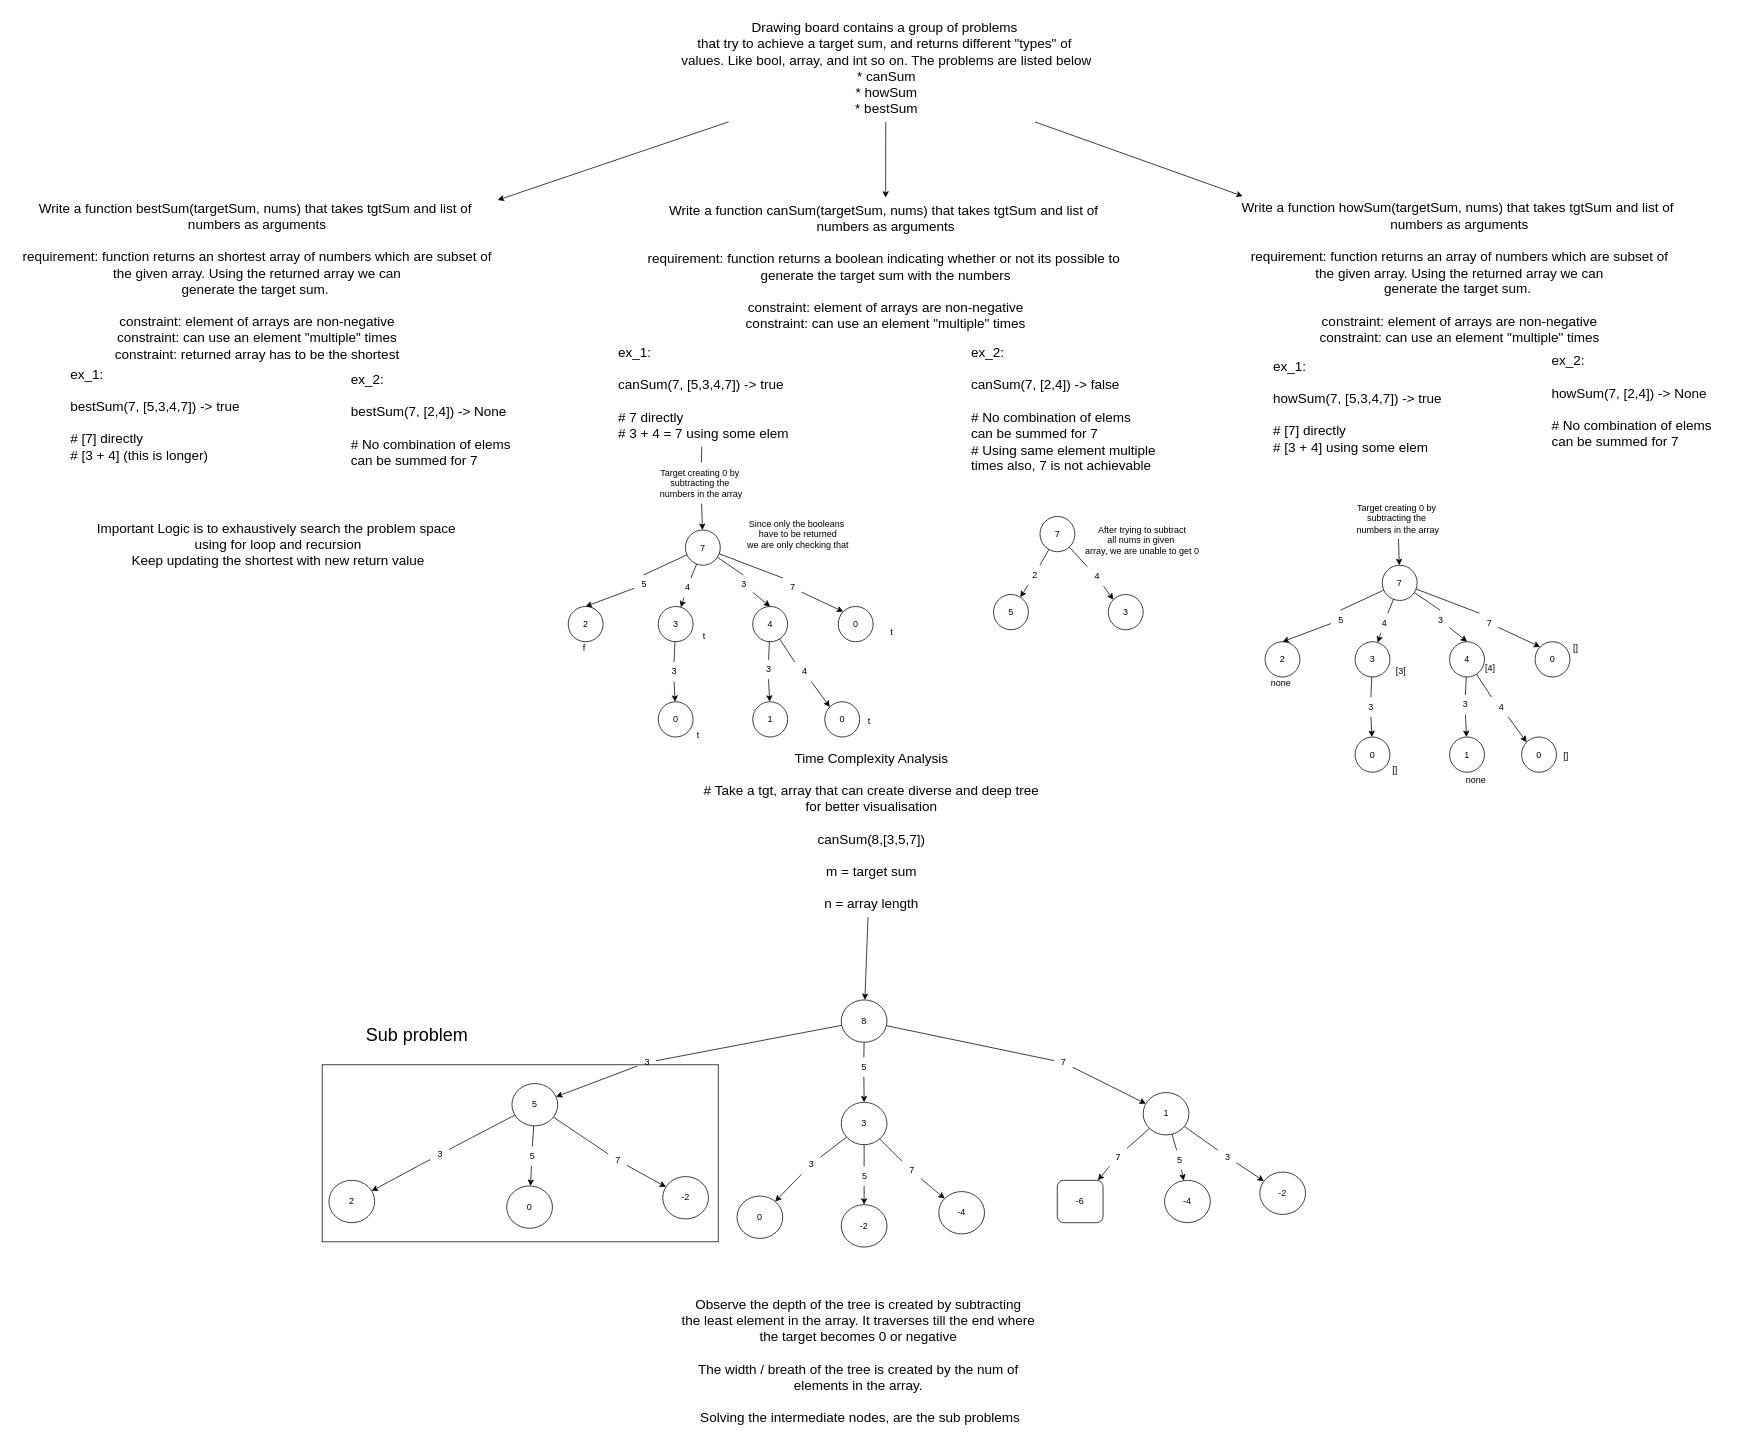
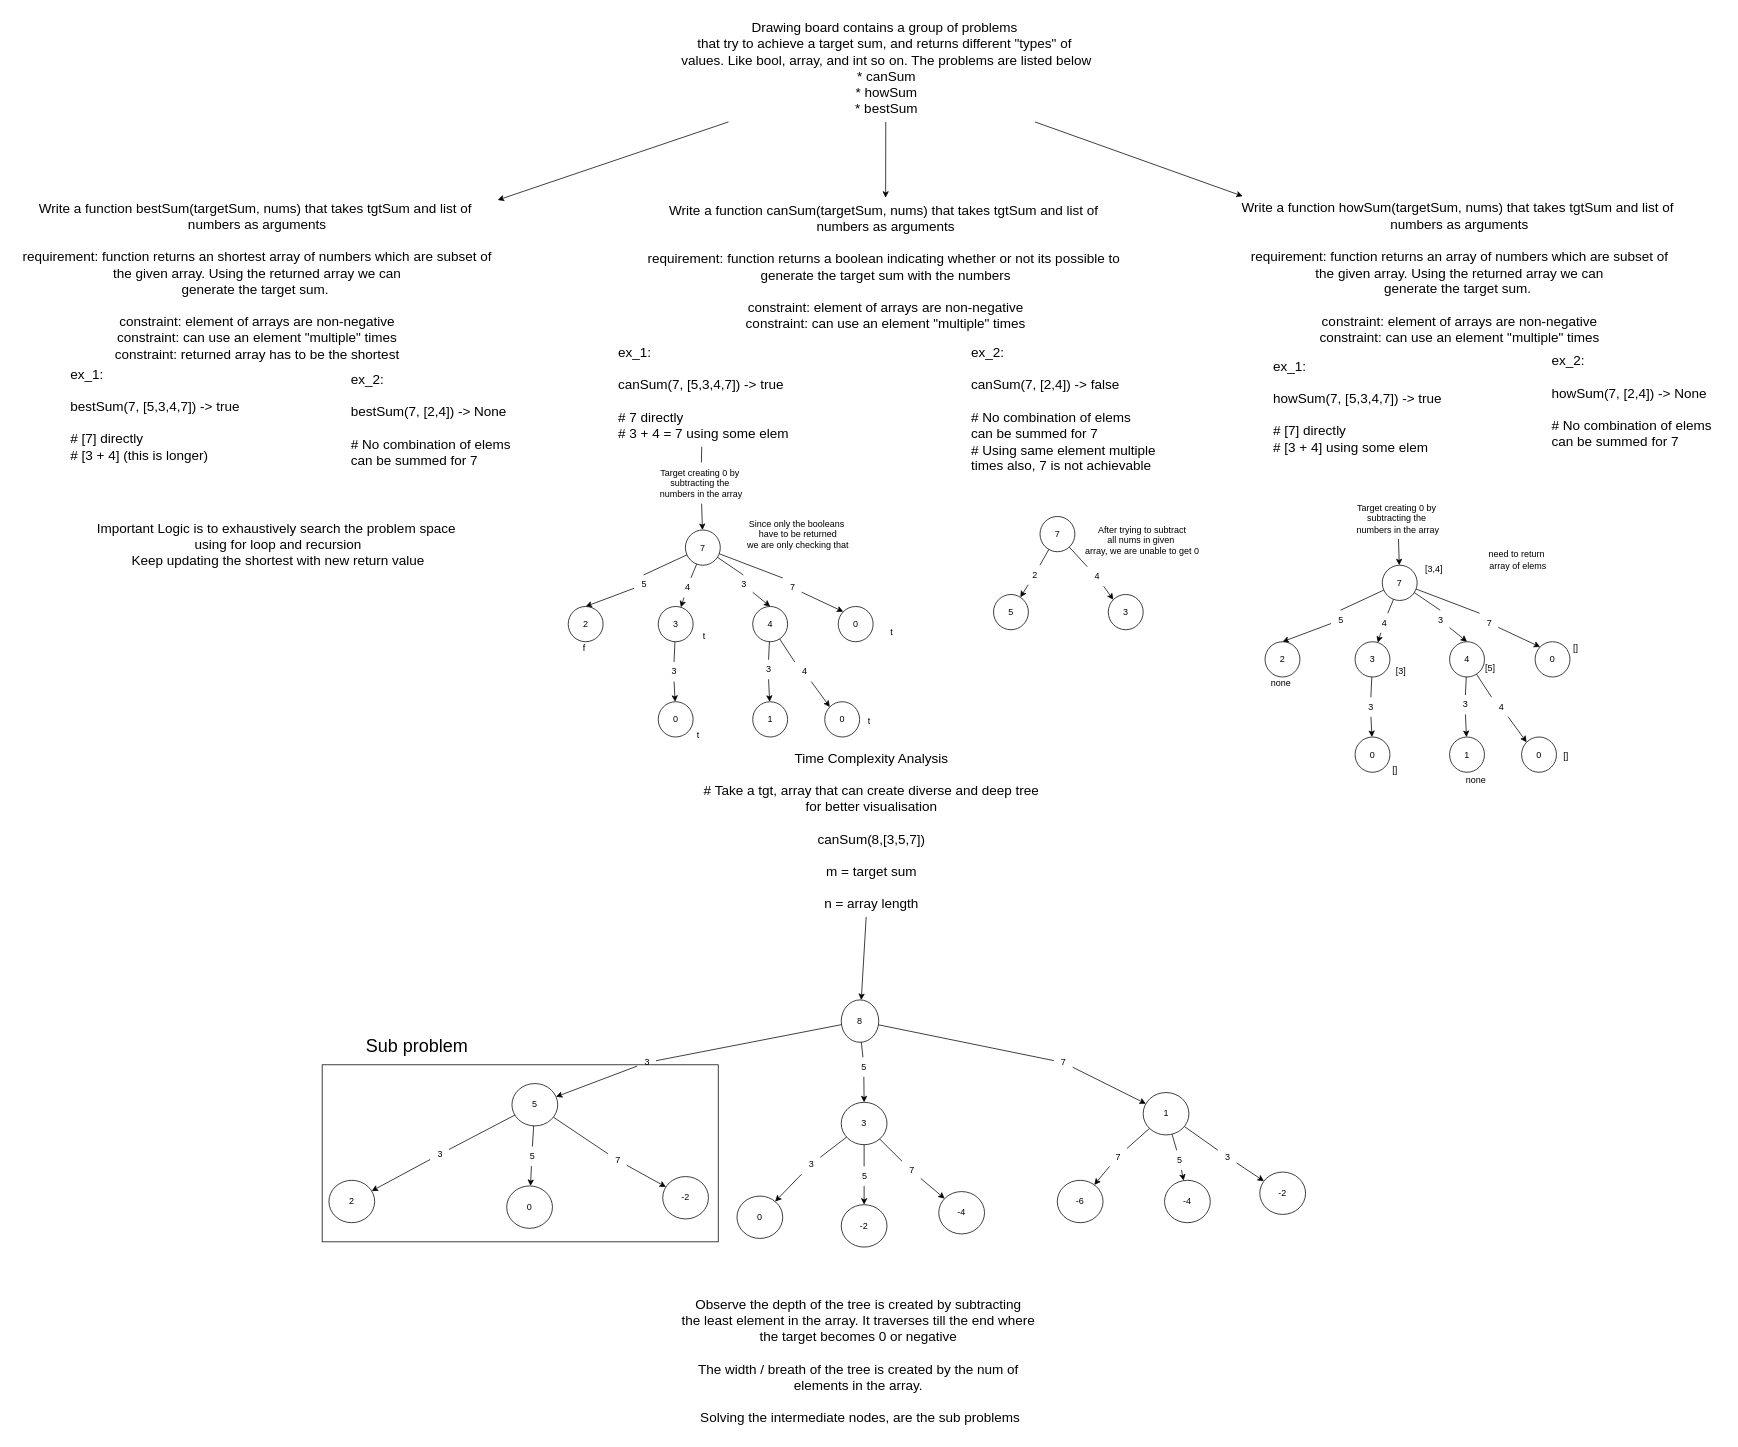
+ <mxCell id="148" value="need to return&amp;nbsp;&lt;br&gt;array of elems" style="text;html=1;align=center;verticalAlign=middle;resizable=0;points=[];autosize=1;strokeColor=none;fillColor=none;" vertex="1" parent="1"><mxGeometry x="1975" y="725" width="96" height="41" as="geometry" /></mxCell>
+ <mxCell id="153" value="[3,4]" style="text;html=1;align=center;verticalAlign=middle;resizable=0;points=[];autosize=1;strokeColor=none;fillColor=none;" vertex="1" parent="1"><mxGeometry x="1890" y="745" width="41" height="26" as="geometry" /></mxCell>
- <mxCell id="151" value="[4]" style="text;html=1;align=center;verticalAlign=middle;resizable=0;points=[];autosize=1;strokeColor=none;fillColor=none;" vertex="1" parent="1"><mxGeometry x="1970" y="878" width="31" height="26" as="geometry" /></mxCell>
+ <mxCell id="151" value="[5]" style="text;html=1;align=center;verticalAlign=middle;resizable=0;points=[];autosize=1;strokeColor=none;fillColor=none;" vertex="1" parent="1"><mxGeometry x="1970" y="878" width="31" height="26" as="geometry" /></mxCell>
- <mxCell id="63" value="8" style="ellipse;whiteSpace=wrap;html=1;" parent="1" vertex="1"><mxGeometry x="1121" y="1332.5" width="61" height="56.5" as="geometry" /></mxCell>
+ <mxCell id="63" value="8" style="ellipse;whiteSpace=wrap;html=1;" parent="1" vertex="1"><mxGeometry x="1121" y="1332.5" width="50" height="56.5" as="geometry" /></mxCell>
- <mxCell id="110" value="&lt;font style=&quot;font-size: 24px;&quot;&gt;Sub problem&lt;/font&gt;" style="text;html=1;align=center;verticalAlign=middle;resizable=0;points=[];autosize=1;strokeColor=none;fillColor=none;" parent="1" vertex="1"><mxGeometry x="478" y="1359" width="154" height="41" as="geometry" /></mxCell>
+ <mxCell id="110" value="&lt;font style=&quot;font-size: 24px;&quot;&gt;Sub problem&lt;/font&gt;" style="text;html=1;align=center;verticalAlign=middle;resizable=0;points=[];autosize=1;strokeColor=none;fillColor=none;" parent="1" vertex="1"><mxGeometry x="478" y="1374" width="154" height="41" as="geometry" /></mxCell>
- <mxCell id="100" value="-6" style="whiteSpace=wrap;html=1;rounded=1;" parent="1" vertex="1"><mxGeometry x="1409" y="1573" width="61" height="56.5" as="geometry" /></mxCell>
+ <mxCell id="100" value="-6" style="ellipse;whiteSpace=wrap;html=1;" parent="1" vertex="1"><mxGeometry x="1409" y="1573" width="61" height="56.5" as="geometry" /></mxCell>
